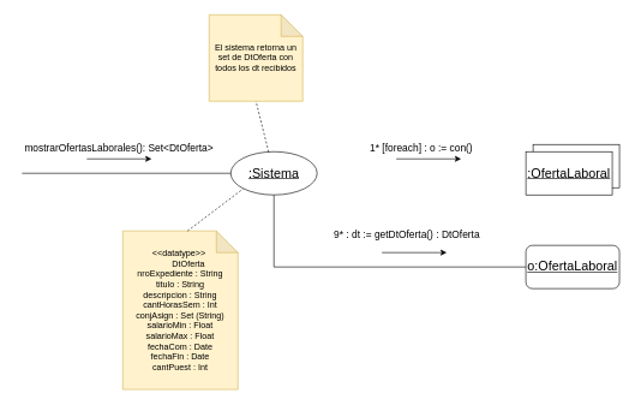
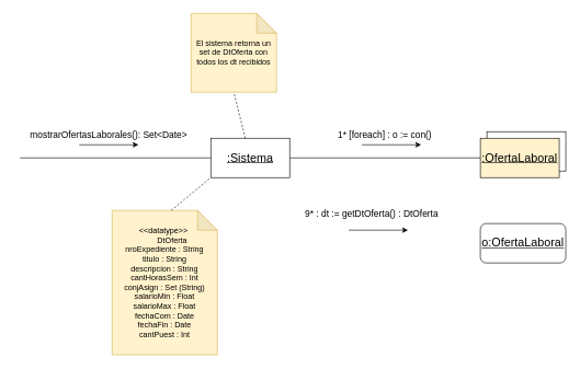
- <mxCell id="4" value="&lt;font style=&quot;font-size: 14px;&quot;&gt;mostrarOfertasLaborales(): Set&amp;lt;DtOferta&amp;gt;&lt;/font&gt;" style="text;html=1;strokeColor=none;fillColor=none;align=center;verticalAlign=middle;whiteSpace=wrap;rounded=0;" parent="1" vertex="1"><mxGeometry x="20" y="190" width="290" height="30" as="geometry" /></mxCell>
+ <mxCell id="4" value="&lt;font style=&quot;font-size: 14px;&quot;&gt;mostrarOfertasLaborales(): Set&amp;lt;Date&amp;gt;&lt;/font&gt;" style="text;html=1;strokeColor=none;fillColor=none;align=center;verticalAlign=middle;whiteSpace=wrap;rounded=0;" parent="1" vertex="1"><mxGeometry x="20" y="190" width="290" height="30" as="geometry" /></mxCell>
- <mxCell id="2" value="&lt;font style=&quot;font-size: 18px;&quot;&gt;&lt;u&gt;:Sistema&lt;/u&gt;&lt;/font&gt;" style="ellipse;whiteSpace=wrap;html=1;" parent="1" vertex="1"><mxGeometry x="320" y="210" width="120" height="60" as="geometry" /></mxCell>
+ <mxCell id="2" value="&lt;font style=&quot;font-size: 18px;&quot;&gt;&lt;u&gt;:Sistema&lt;/u&gt;&lt;/font&gt;" style="rounded=0;whiteSpace=wrap;html=1;" parent="1" vertex="1"><mxGeometry x="320" y="210" width="120" height="60" as="geometry" /></mxCell>
+ <mxCell id="8" value="" style="endArrow=none;html=1;rounded=0;entryX=0;entryY=0.5;entryDx=0;entryDy=0;exitX=1;exitY=0.5;exitDx=0;exitDy=0;" parent="1" source="2" target="7" edge="1"><mxGeometry width="50" height="50" relative="1" as="geometry"><mxPoint x="530" y="360" as="sourcePoint" /><mxPoint x="580" y="310" as="targetPoint" /></mxGeometry></mxCell>
- <mxCell id="7" value="&lt;font style=&quot;font-size: 18px;&quot;&gt;&lt;u&gt;:OfertaLaboral&lt;/u&gt;&lt;/font&gt;" style="rounded=0;whiteSpace=wrap;html=1;" parent="1" vertex="1"><mxGeometry x="730" y="210" width="120" height="60" as="geometry" /></mxCell>
+ <mxCell id="7" value="&lt;font style=&quot;font-size: 18px;&quot;&gt;&lt;u&gt;:OfertaLaboral&lt;/u&gt;&lt;/font&gt;" style="rounded=0;whiteSpace=wrap;html=1;fillColor=#fff2cc;" parent="1" vertex="1"><mxGeometry x="730" y="210" width="120" height="60" as="geometry" /></mxCell>
- <mxCell id="11" value="" style="endArrow=none;html=1;rounded=0;entryX=0.5;entryY=1;entryDx=0;entryDy=0;exitX=0;exitY=0.5;exitDx=0;exitDy=0;" parent="1" source="12" target="2" edge="1"><mxGeometry width="50" height="50" relative="1" as="geometry"><mxPoint x="730" y="390" as="sourcePoint" /><mxPoint x="580" y="310" as="targetPoint" /><Array as="points"><mxPoint x="380" y="370" /></Array></mxGeometry></mxCell>
